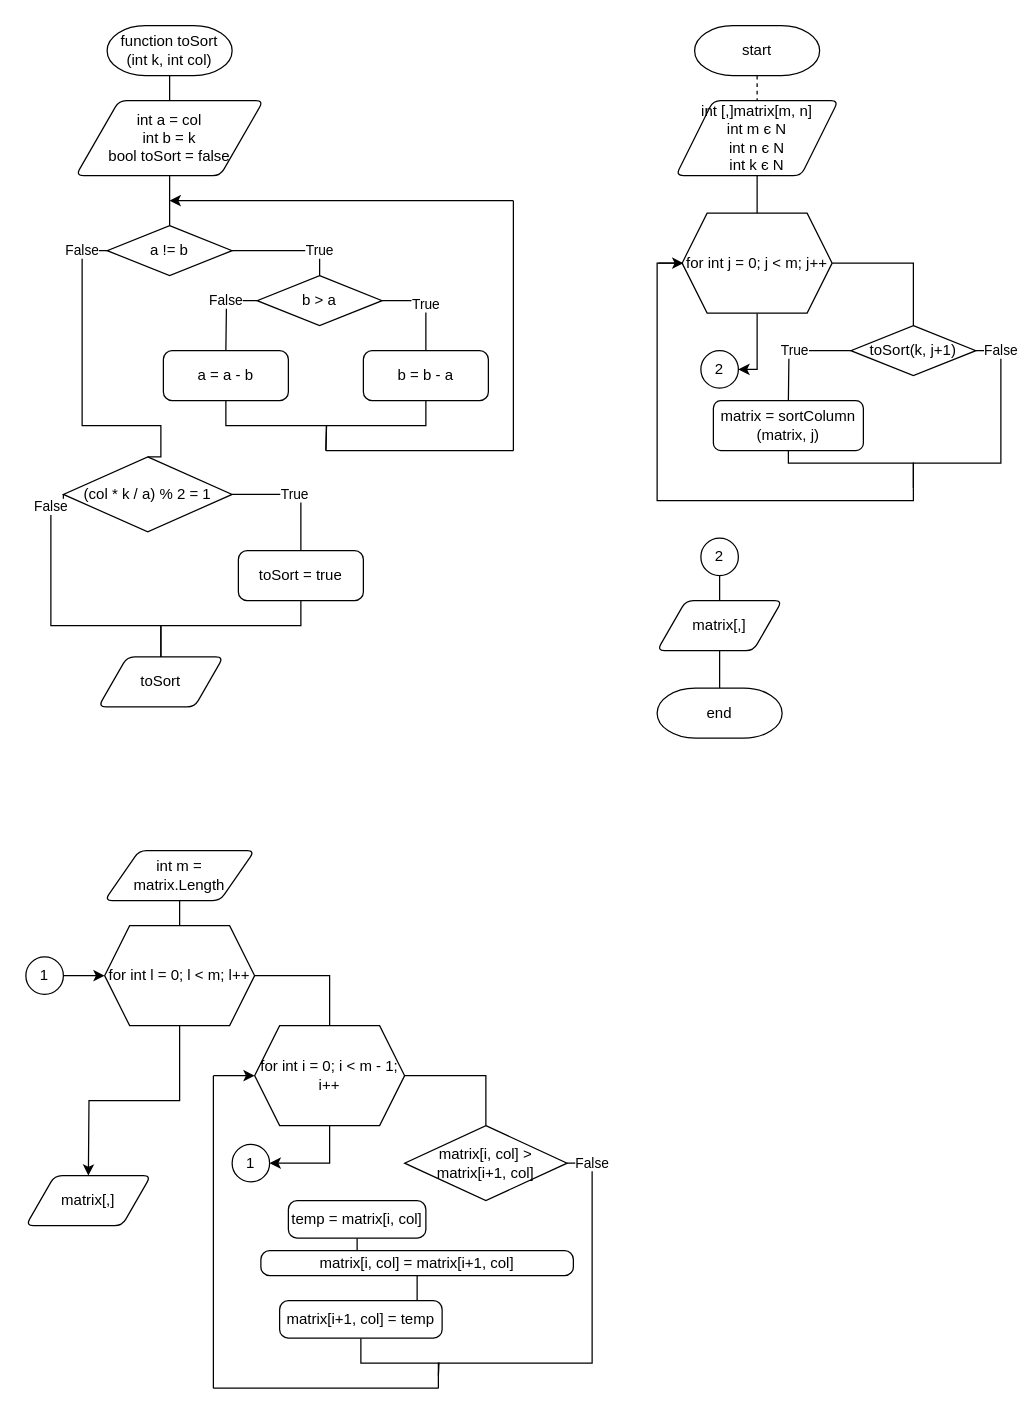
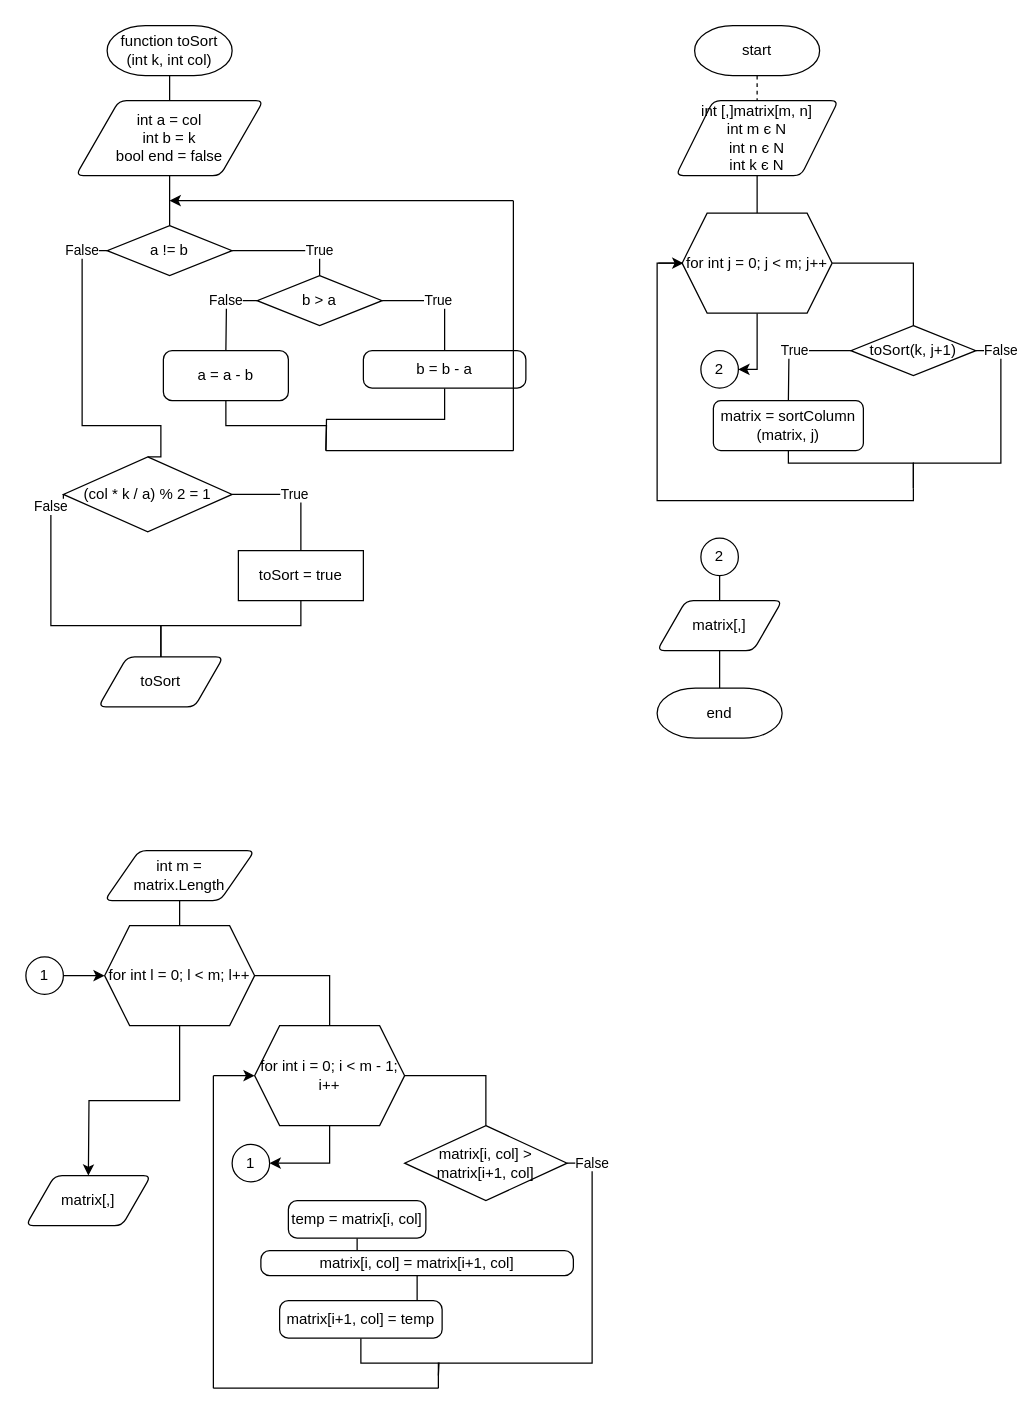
- <mxCell id="9" value="int a = col&lt;br&gt;int b = k&lt;br&gt;bool toSort = false" style="shape=parallelogram;html=1;strokeWidth=1;perimeter=parallelogramPerimeter;whiteSpace=wrap;rounded=1;arcSize=12;size=0.23;" vertex="1" parent="1"><mxGeometry x="60" y="80" width="150" height="60" as="geometry" /></mxCell>
+ <mxCell id="9" value="int a = col&lt;br&gt;int b = k&lt;br&gt;bool end = false" style="shape=parallelogram;html=1;strokeWidth=1;perimeter=parallelogramPerimeter;whiteSpace=wrap;rounded=1;arcSize=12;size=0.23;" vertex="1" parent="1"><mxGeometry x="60" y="80" width="150" height="60" as="geometry" /></mxCell>
- <mxCell id="17" value="b = b - a" style="rounded=1;whiteSpace=wrap;html=1;absoluteArcSize=1;arcSize=14;strokeWidth=1;" vertex="1" parent="1"><mxGeometry x="290" y="280" width="100" height="40" as="geometry" /></mxCell>
+ <mxCell id="17" value="b = b - a" style="rounded=1;whiteSpace=wrap;html=1;absoluteArcSize=1;arcSize=14;strokeWidth=1;" vertex="1" parent="1"><mxGeometry x="290" y="280" width="130" height="30" as="geometry" /></mxCell>
- <mxCell id="24" value="toSort = true" style="rounded=1;whiteSpace=wrap;html=1;absoluteArcSize=1;arcSize=14;strokeWidth=1;" vertex="1" parent="1"><mxGeometry x="190" y="440" width="100" height="40" as="geometry" /></mxCell>
+ <mxCell id="24" value="toSort = true" style="whiteSpace=wrap;html=1;absoluteArcSize=1;arcSize=14;strokeWidth=1;rounded=0;" vertex="1" parent="1"><mxGeometry x="190" y="440" width="100" height="40" as="geometry" /></mxCell>
